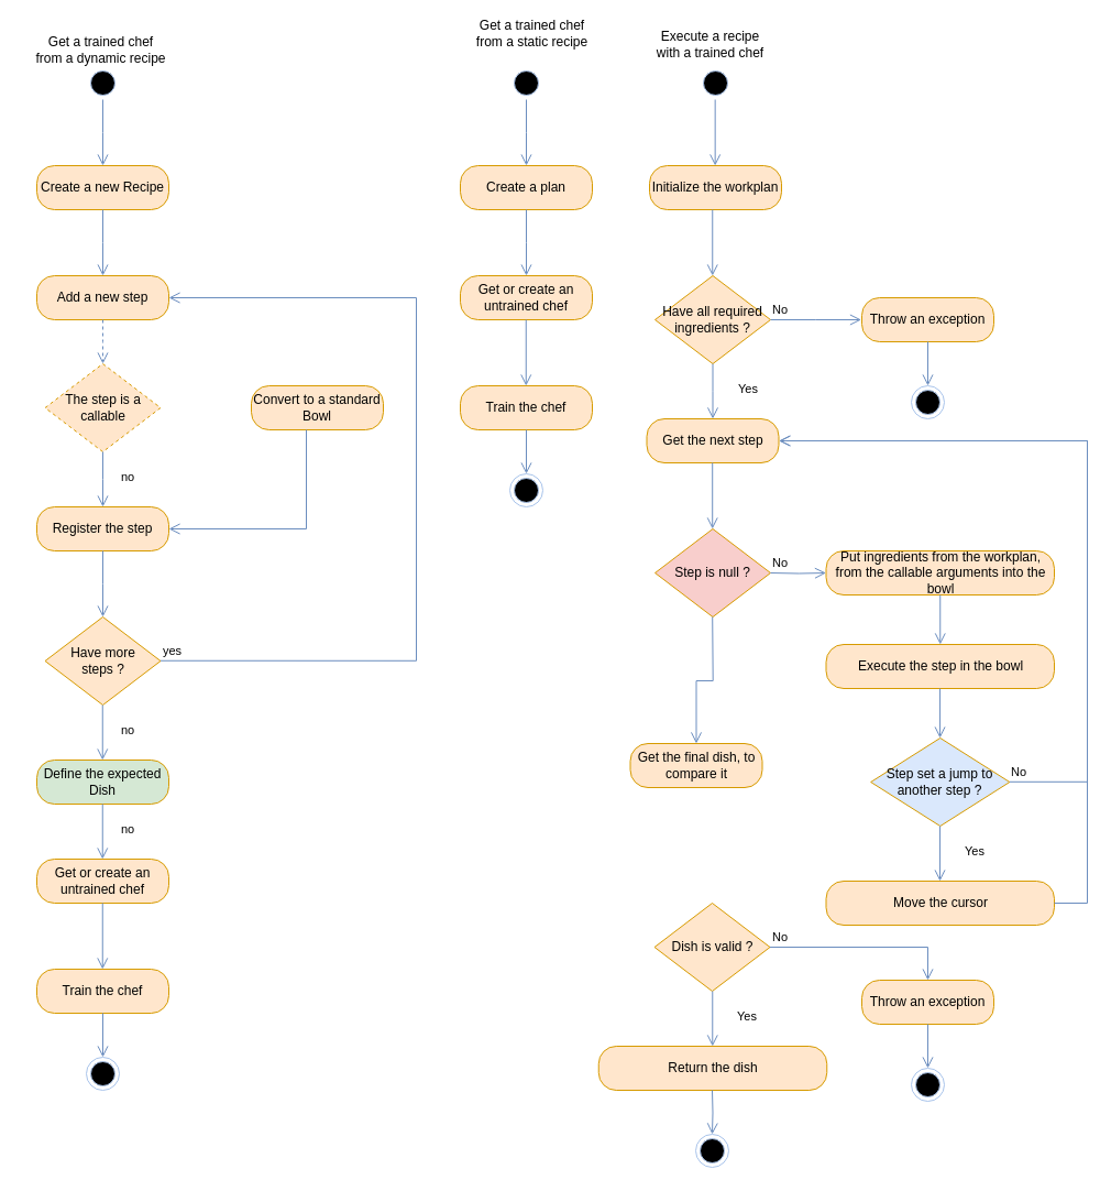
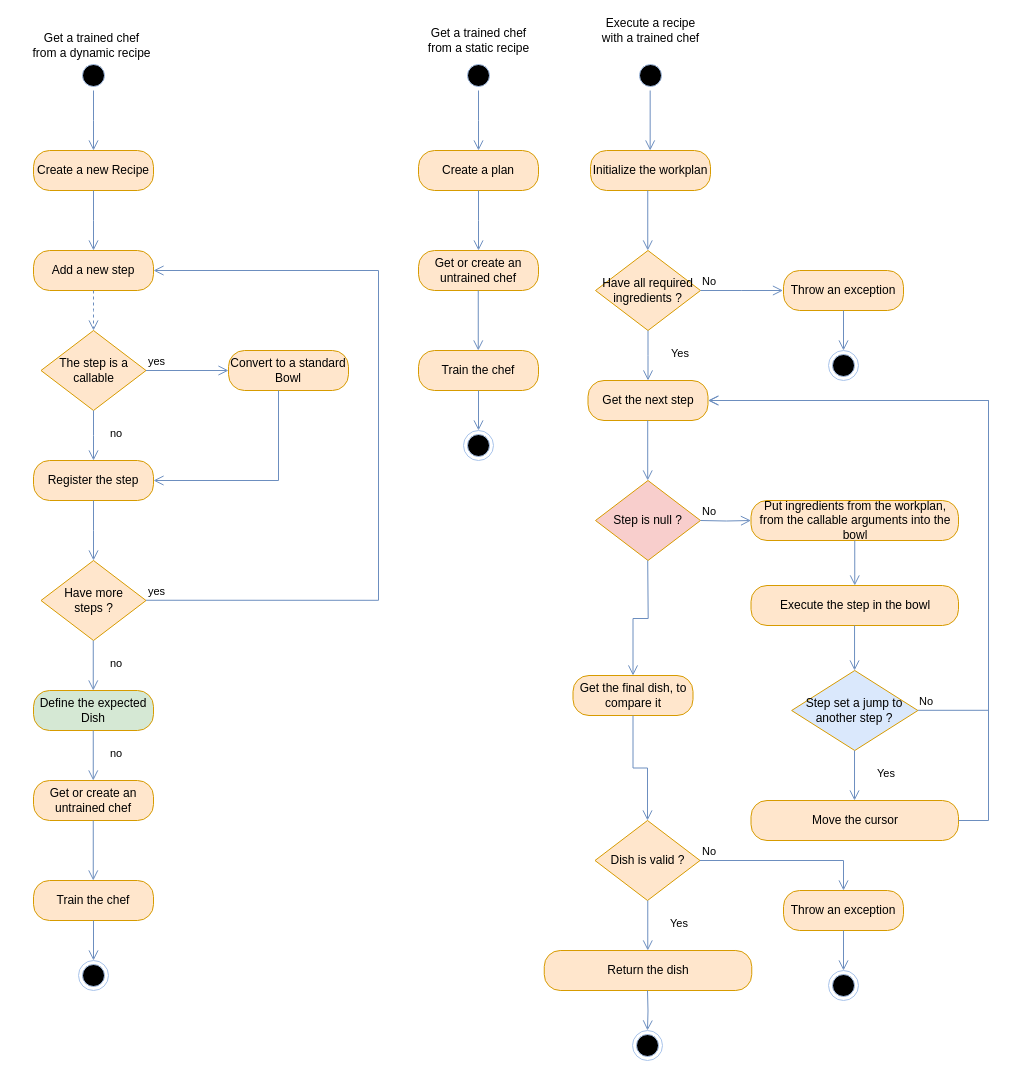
- <mxCell id="30" value="Get a trained chef &lt;br&gt;from a static recipe" style="text;html=1;align=center;verticalAlign=middle;resizable=0;points=[];autosize=1;strokeColor=none;fillColor=none;" vertex="1" parent="1"><mxGeometry x="423" y="10" width="120" height="40" as="geometry" /></mxCell>
+ <mxCell id="30" value="Get a trained chef &lt;br&gt;from a static recipe" style="text;html=1;align=center;verticalAlign=middle;resizable=0;points=[];autosize=1;strokeColor=none;fillColor=none;" vertex="1" parent="1"><mxGeometry x="418" width="120" height="40" as="geometry" y="20" /></mxCell>
- <mxCell id="37" value="Execute a recipe&lt;br&gt;with a&amp;nbsp;trained chef" style="text;html=1;align=center;verticalAlign=middle;resizable=0;points=[];autosize=1;strokeColor=none;fillColor=none;" vertex="1" parent="1"><mxGeometry x="585" width="120" height="40" as="geometry" y="20" /></mxCell>
+ <mxCell id="37" value="Execute a recipe&lt;br&gt;with a&amp;nbsp;trained chef" style="text;html=1;align=center;verticalAlign=middle;resizable=0;points=[];autosize=1;strokeColor=none;fillColor=none;" vertex="1" parent="1"><mxGeometry x="590" y="10" width="120" height="40" as="geometry" /></mxCell>
- <mxCell id="7" value="The step is a callable" style="rhombus;whiteSpace=wrap;html=1;fillColor=#ffe6cc;strokeColor=#d79b00;dashed=1;" vertex="1" parent="1"><mxGeometry x="40.5" y="330" width="105" height="80" as="geometry" /></mxCell>
+ <mxCell id="7" value="The step is a callable" style="rhombus;whiteSpace=wrap;html=1;fillColor=#ffe6cc;strokeColor=#d79b00;" vertex="1" parent="1"><mxGeometry x="40.5" y="330" width="105" height="80" as="geometry" /></mxCell>
+ <mxCell id="8" value="yes" style="edgeStyle=orthogonalEdgeStyle;html=1;align=left;verticalAlign=bottom;endArrow=open;endSize=8;strokeColor=#6c8ebf;rounded=0;entryX=0;entryY=0.5;entryDx=0;entryDy=0;fillColor=#dae8fc;" edge="1" source="7" parent="1" target="11"><mxGeometry x="-1" relative="1" as="geometry"><mxPoint x="218" y="360" as="targetPoint" /></mxGeometry></mxCell>
+ <mxCell id="63" value="" style="edgeStyle=orthogonalEdgeStyle;html=1;verticalAlign=bottom;endArrow=open;endSize=8;strokeColor=#6c8ebf;rounded=0;fillColor=#dae8fc;entryX=0.5;entryY=0;entryDx=0;entryDy=0;exitX=0.5;exitY=1;exitDx=0;exitDy=0;" edge="1" parent="1" source="60" target="62"><mxGeometry relative="1" as="geometry"><mxPoint x="657.5" y="700" as="targetPoint" /><mxPoint x="657.21" y="570" as="sourcePoint" /></mxGeometry></mxCell>
